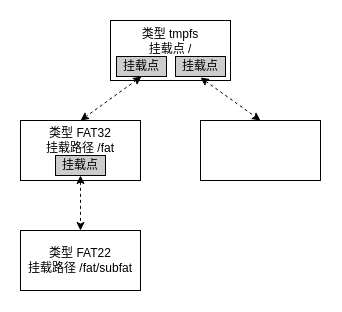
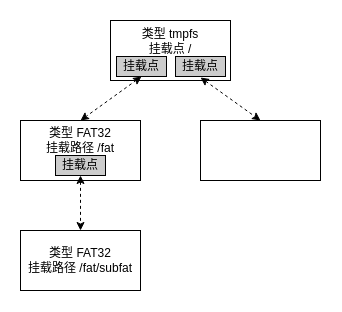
- <mxCell id="8" value="类型 FAT22&lt;br&gt;挂载路径 /fat/subfat" style="text;html=1;strokeColor=none;fillColor=none;align=center;verticalAlign=middle;whiteSpace=wrap;rounded=0;" parent="1" vertex="1"><mxGeometry x="20" y="230" width="120" height="60" as="geometry" /></mxCell>
+ <mxCell id="8" value="类型 FAT32&lt;br&gt;挂载路径 /fat/subfat" style="text;html=1;strokeColor=none;fillColor=none;align=center;verticalAlign=middle;whiteSpace=wrap;rounded=0;" parent="1" vertex="1"><mxGeometry x="20" y="230" width="120" height="60" as="geometry" /></mxCell>
